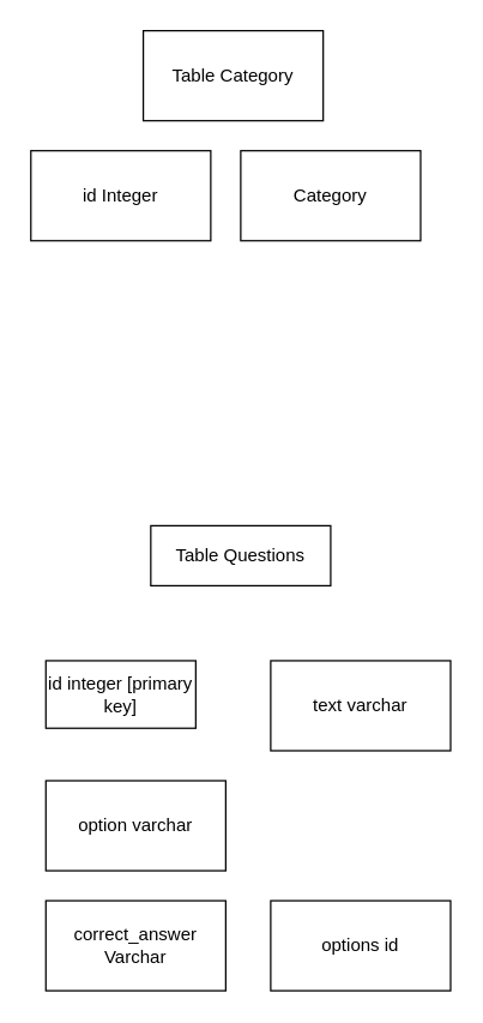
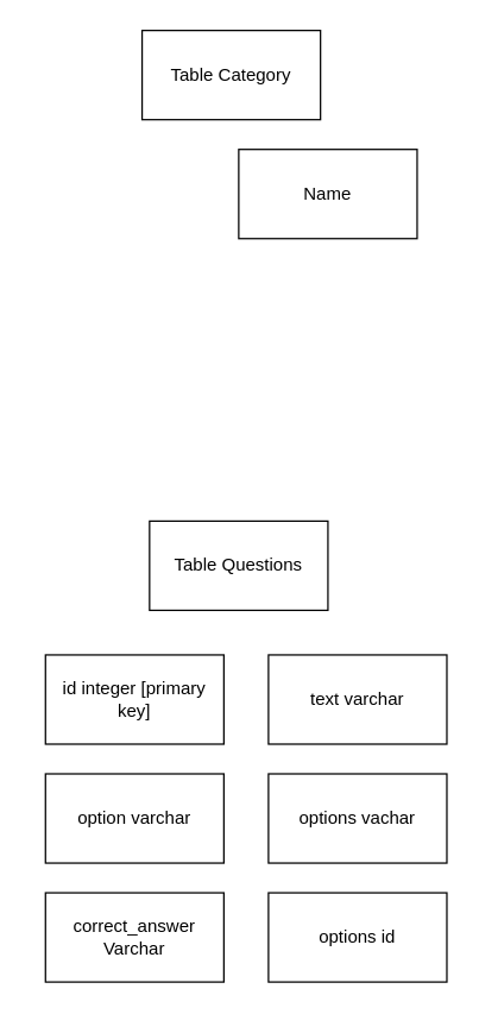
- <mxCell id="3" value="id Integer" style="rounded=0;whiteSpace=wrap;html=1;" parent="1" vertex="1"><mxGeometry x="20" y="100" width="120" height="60" as="geometry" /></mxCell>
- <mxCell id="4" value="Category" style="rounded=0;whiteSpace=wrap;html=1;" parent="1" vertex="1"><mxGeometry x="160" y="100" width="120" height="60" as="geometry" /></mxCell>
+ <mxCell id="4" value="Name" style="rounded=0;whiteSpace=wrap;html=1;" parent="1" vertex="1"><mxGeometry x="160" y="100" width="120" height="60" as="geometry" /></mxCell>
- <mxCell id="5" value="Table Questions" style="rounded=0;whiteSpace=wrap;html=1;" parent="1" vertex="1"><mxGeometry x="100" y="350" width="120" height="40" as="geometry" /></mxCell>
+ <mxCell id="5" value="Table Questions" style="rounded=0;whiteSpace=wrap;html=1;" parent="1" vertex="1"><mxGeometry x="100" y="350" width="120" height="60" as="geometry" /></mxCell>
- <mxCell id="6" value="id integer [primary key]" style="rounded=0;whiteSpace=wrap;html=1;" parent="1" vertex="1"><mxGeometry x="30" y="440" width="100" height="45" as="geometry" /></mxCell>
+ <mxCell id="6" value="id integer [primary key]" style="rounded=0;whiteSpace=wrap;html=1;" parent="1" vertex="1"><mxGeometry x="30" y="440" width="120" height="60" as="geometry" /></mxCell>
+ <mxCell id="9" value="options vachar" style="rounded=0;whiteSpace=wrap;html=1;" parent="1" vertex="1"><mxGeometry x="180" y="520" width="120" height="60" as="geometry" /></mxCell>
